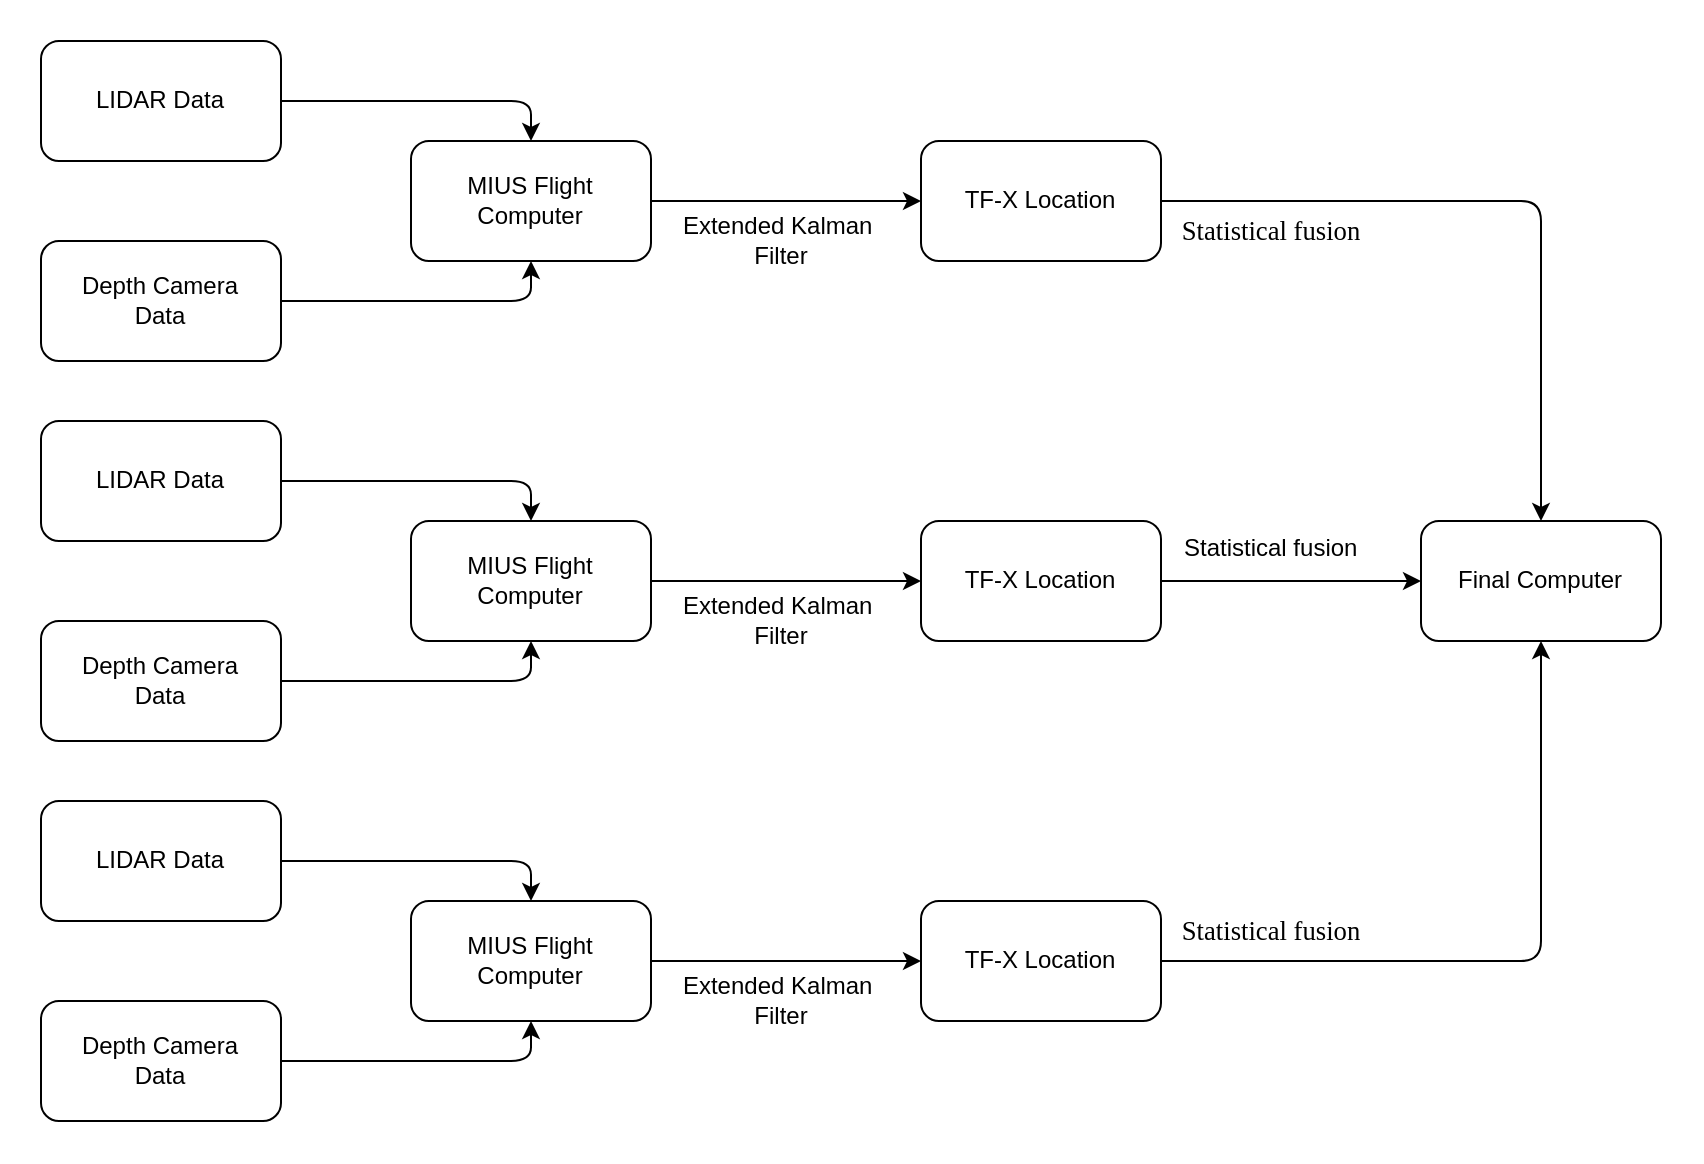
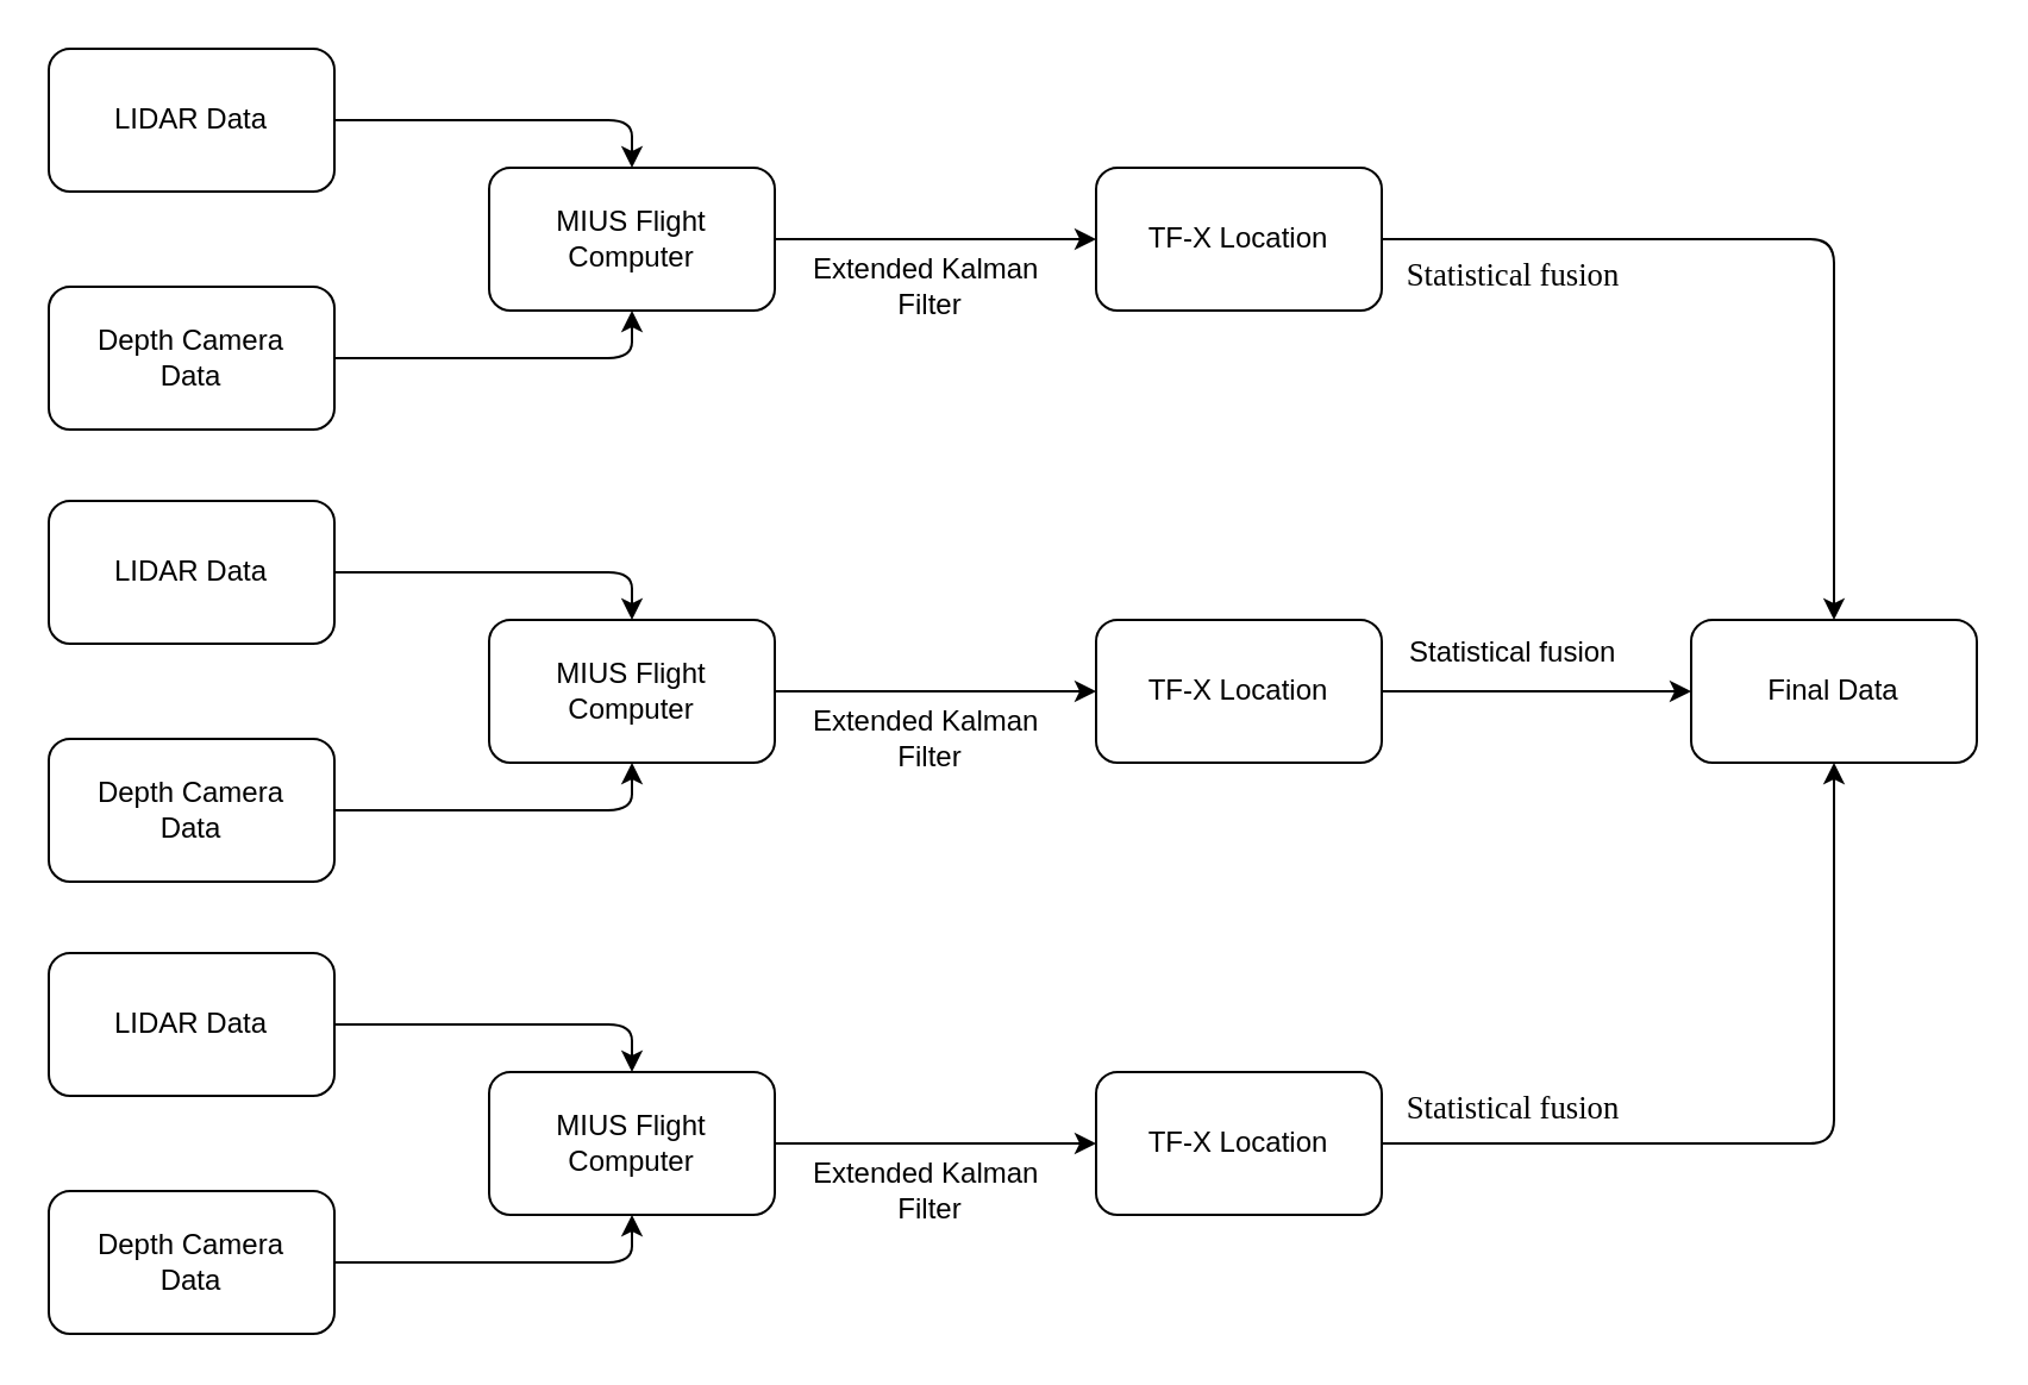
- <mxCell id="29" value="Final Computer" style="rounded=1;whiteSpace=wrap;html=1;" vertex="1" parent="1"><mxGeometry x="710" y="260" width="120" height="60" as="geometry" /></mxCell>
+ <mxCell id="29" value="Final Data" style="rounded=1;whiteSpace=wrap;html=1;" vertex="1" parent="1"><mxGeometry x="710" y="260" width="120" height="60" as="geometry" /></mxCell>
